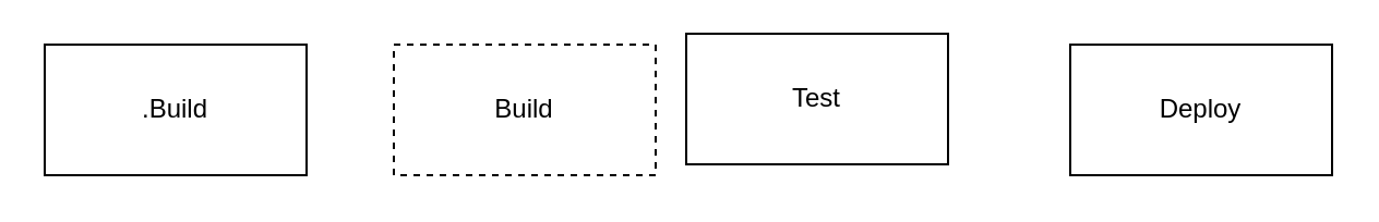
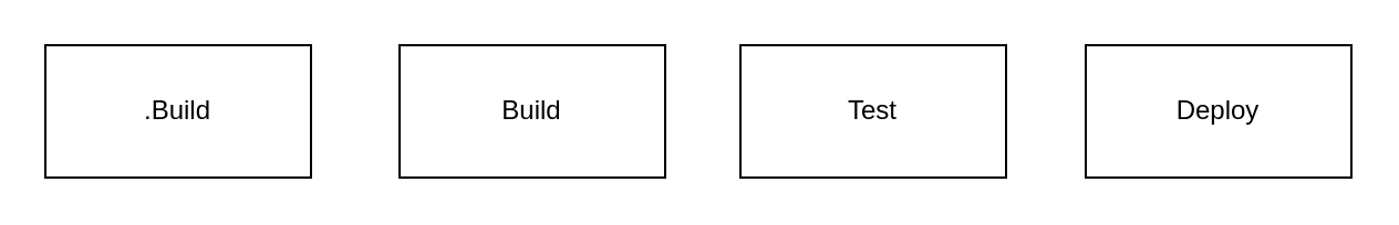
- <mxCell id="4" value="Test" style="rounded=0;whiteSpace=wrap;html=1;" vertex="1" parent="1"><mxGeometry x="314" y="15" width="120" height="60" as="geometry" /></mxCell>
+ <mxCell id="4" value="Test" style="rounded=0;whiteSpace=wrap;html=1;" vertex="1" parent="1"><mxGeometry x="334" y="20" width="120" height="60" as="geometry" /></mxCell>
- <mxCell id="3" value="Build" style="rounded=0;whiteSpace=wrap;html=1;dashed=1;" vertex="1" parent="1"><mxGeometry x="180" y="20" width="120" height="60" as="geometry" /></mxCell>
+ <mxCell id="3" value="Build" style="rounded=0;whiteSpace=wrap;html=1;" vertex="1" parent="1"><mxGeometry x="180" y="20" width="120" height="60" as="geometry" /></mxCell>
